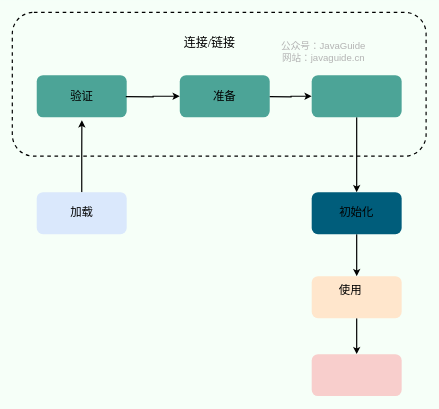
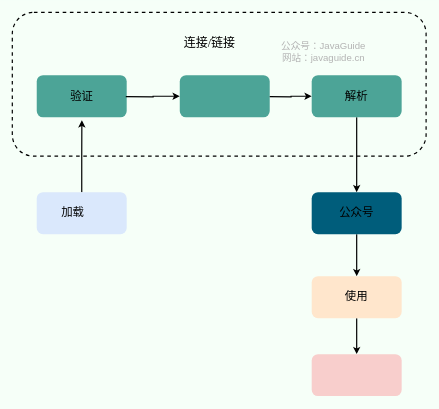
- <mxCell id="13" value="准备" style="text;html=1;strokeColor=none;fillColor=none;align=center;verticalAlign=middle;whiteSpace=wrap;rounded=0;fontSize=19;fontFamily=JetBrains Mono;fontSource=https%3A%2F%2Ffonts.googleapis.com%2Fcss%3Ffamily%3DJetBrains%2BMono;" vertex="1" parent="1"><mxGeometry x="317.25" y="150" width="114" height="20" as="geometry" /></mxCell>
+ <mxCell id="16" value="解析" style="text;html=1;strokeColor=none;fillColor=none;align=center;verticalAlign=middle;whiteSpace=wrap;rounded=0;fontSize=19;fontFamily=JetBrains Mono;fontSource=https%3A%2F%2Ffonts.googleapis.com%2Fcss%3Ffamily%3DJetBrains%2BMono;" vertex="1" parent="1"><mxGeometry x="537.25" y="150" width="114" height="20" as="geometry" /></mxCell>
- <mxCell id="4" value="加载" style="text;html=1;strokeColor=none;fillColor=none;align=center;verticalAlign=middle;whiteSpace=wrap;rounded=0;fontSize=19;fontFamily=JetBrains Mono;fontSource=https%3A%2F%2Ffonts.googleapis.com%2Fcss%3Ffamily%3DJetBrains%2BMono;" vertex="1" parent="1"><mxGeometry x="78.75" y="345" width="114" height="20" as="geometry" /></mxCell>
+ <mxCell id="4" value="加载" style="text;html=1;strokeColor=none;fillColor=none;align=center;verticalAlign=middle;whiteSpace=wrap;rounded=0;fontSize=19;fontFamily=JetBrains Mono;fontSource=https%3A%2F%2Ffonts.googleapis.com%2Fcss%3Ffamily%3DJetBrains%2BMono;" vertex="1" parent="1"><mxGeometry x="63.75" y="345" width="114" height="20" as="geometry" /></mxCell>
- <mxCell id="7" value="初始化" style="text;html=1;strokeColor=none;fillColor=none;align=center;verticalAlign=middle;whiteSpace=wrap;rounded=0;fontSize=19;fontFamily=JetBrains Mono;fontSource=https%3A%2F%2Ffonts.googleapis.com%2Fcss%3Ffamily%3DJetBrains%2BMono;" vertex="1" parent="1"><mxGeometry x="537.25" y="345" width="114" height="20" as="geometry" /></mxCell>
+ <mxCell id="7" value="公众号" style="text;html=1;strokeColor=none;fillColor=none;align=center;verticalAlign=middle;whiteSpace=wrap;rounded=0;fontSize=19;fontFamily=JetBrains Mono;fontSource=https%3A%2F%2Ffonts.googleapis.com%2Fcss%3Ffamily%3DJetBrains%2BMono;" vertex="1" parent="1"><mxGeometry x="537.25" y="345" width="114" height="20" as="geometry" /></mxCell>
- <mxCell id="22" value="使用" style="text;html=1;strokeColor=none;fillColor=none;align=center;verticalAlign=middle;whiteSpace=wrap;rounded=0;fontSize=19;fontFamily=JetBrains Mono;fontSource=https%3A%2F%2Ffonts.googleapis.com%2Fcss%3Ffamily%3DJetBrains%2BMono;" vertex="1" parent="1"><mxGeometry x="527.25" y="475" width="114" height="20" as="geometry" /></mxCell>
+ <mxCell id="22" value="使用" style="text;html=1;strokeColor=none;fillColor=none;align=center;verticalAlign=middle;whiteSpace=wrap;rounded=0;fontSize=19;fontFamily=JetBrains Mono;fontSource=https%3A%2F%2Ffonts.googleapis.com%2Fcss%3Ffamily%3DJetBrains%2BMono;" vertex="1" parent="1"><mxGeometry x="537.25" y="485" width="114" height="20" as="geometry" /></mxCell>
